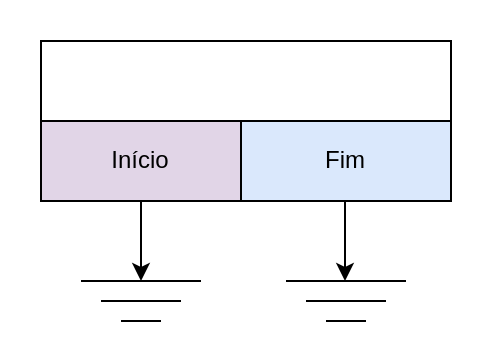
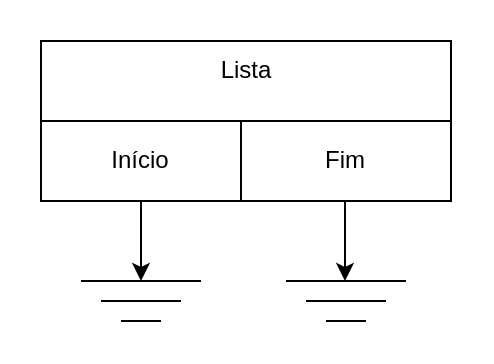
+ <mxCell id="5" value="Lista" style="text;html=1;align=center;verticalAlign=middle;whiteSpace=wrap;rounded=0;" vertex="1" parent="1"><mxGeometry x="92.5" y="20" width="60" height="30" as="geometry" /></mxCell>
- <mxCell id="3" value="Início" style="rounded=0;whiteSpace=wrap;html=1;fillColor=#e1d5e7;" vertex="1" parent="1"><mxGeometry x="20" y="60" width="100" height="40" as="geometry" /></mxCell>
+ <mxCell id="3" value="Início" style="rounded=0;whiteSpace=wrap;html=1;" vertex="1" parent="1"><mxGeometry x="20" y="60" width="100" height="40" as="geometry" /></mxCell>
- <mxCell id="4" value="Fim" style="rounded=0;whiteSpace=wrap;html=1;fillColor=#dae8fc;" vertex="1" parent="1"><mxGeometry x="120" y="60" width="105" height="40" as="geometry" /></mxCell>
+ <mxCell id="4" value="Fim" style="rounded=0;whiteSpace=wrap;html=1;" vertex="1" parent="1"><mxGeometry x="120" y="60" width="105" height="40" as="geometry" /></mxCell>
